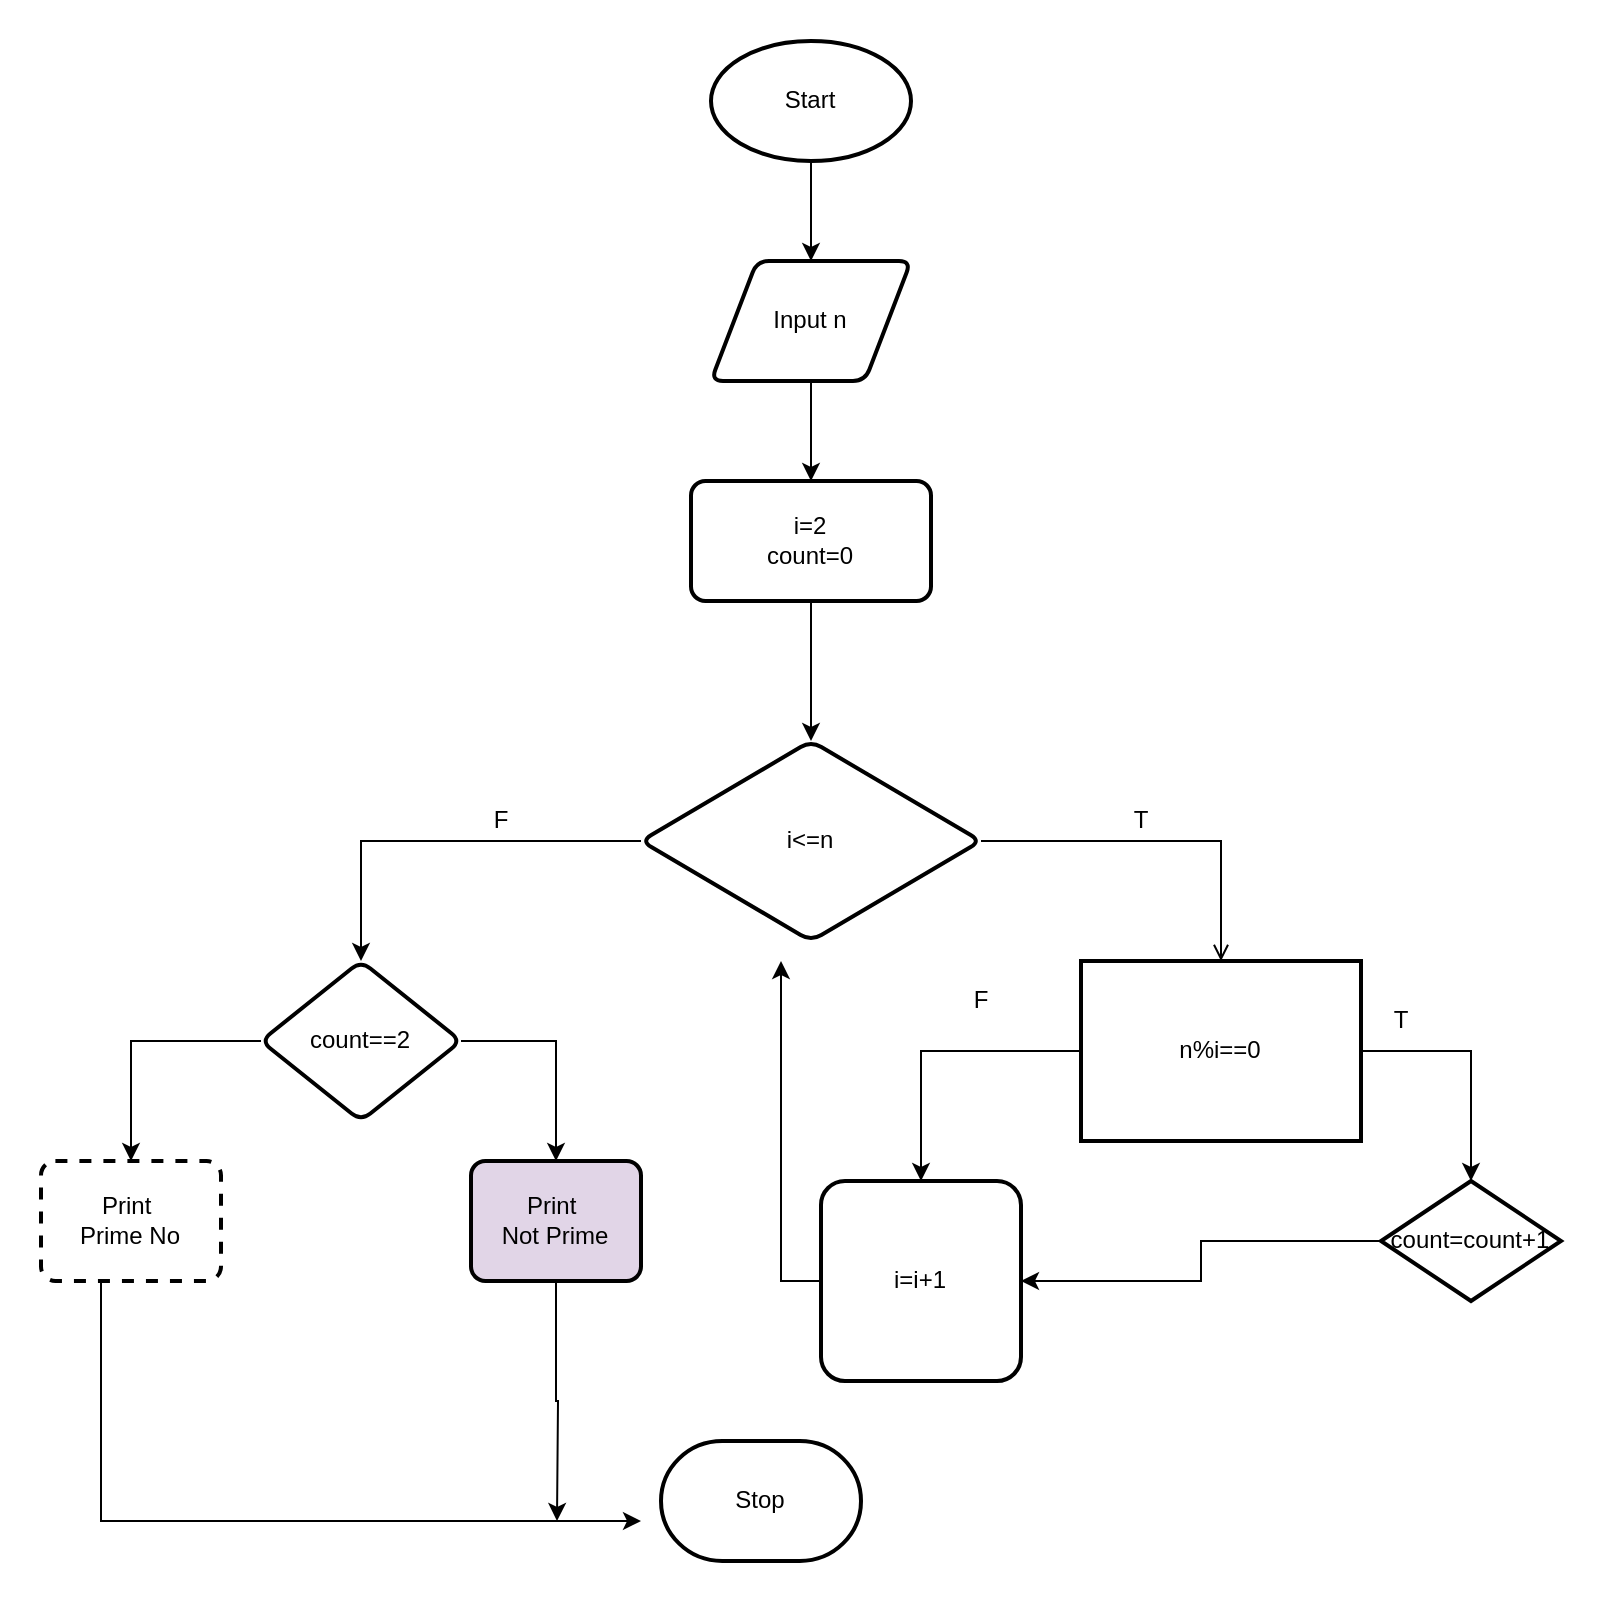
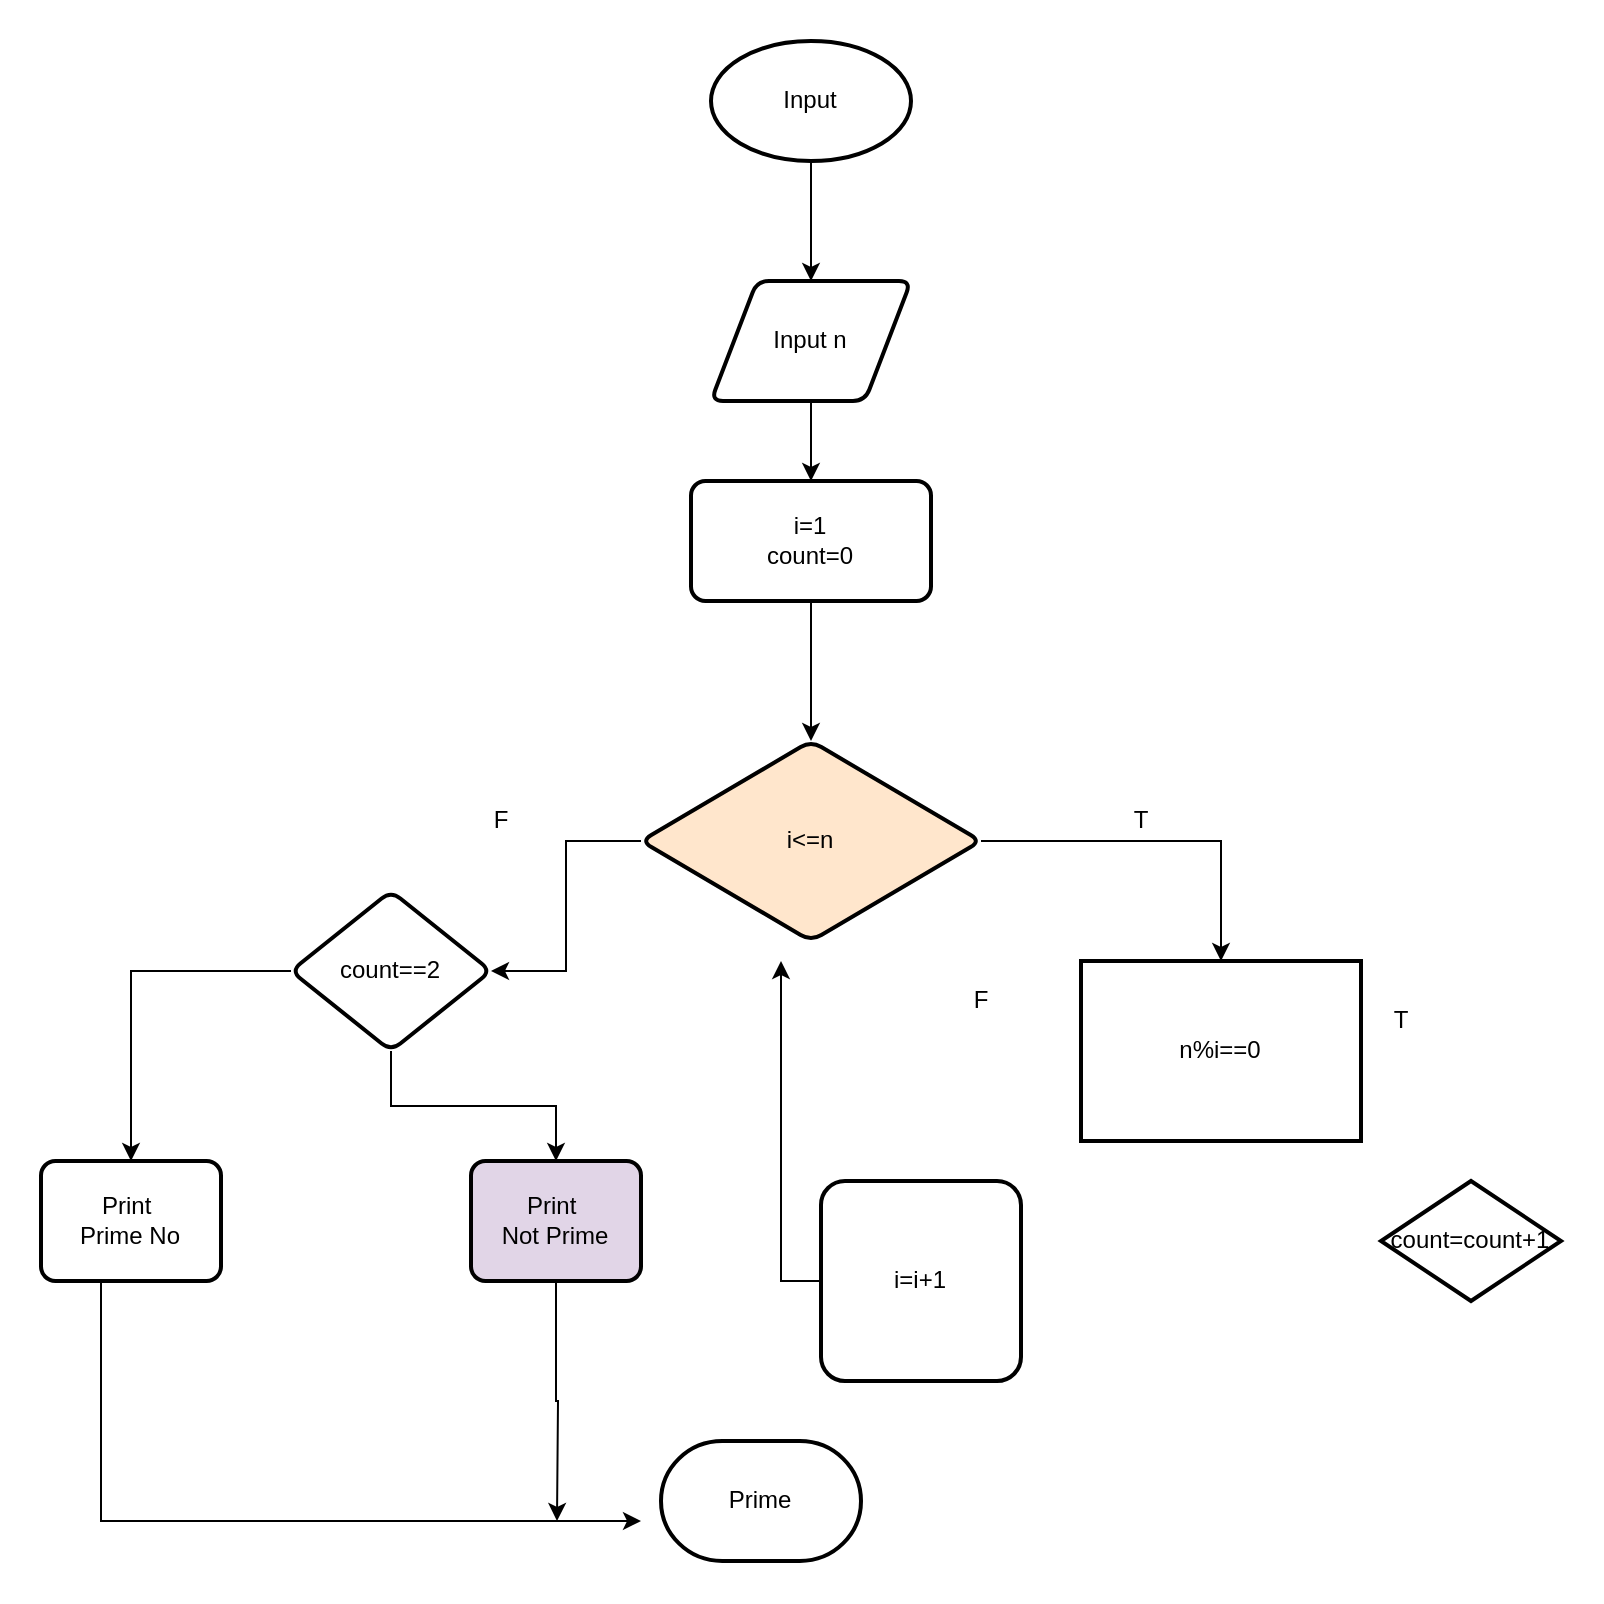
- <mxCell id="3" value="Start" style="strokeWidth=2;html=1;shape=mxgraph.flowchart.start_1;whiteSpace=wrap;" vertex="1" parent="1"><mxGeometry x="355" y="20" width="100" height="60" as="geometry" /></mxCell>
+ <mxCell id="3" value="Input" style="strokeWidth=2;html=1;shape=mxgraph.flowchart.start_1;whiteSpace=wrap;" vertex="1" parent="1"><mxGeometry x="355" y="20" width="100" height="60" as="geometry" /></mxCell>
- <mxCell id="5" value="Input n" style="shape=parallelogram;html=1;strokeWidth=2;perimeter=parallelogramPerimeter;whiteSpace=wrap;rounded=1;arcSize=12;size=0.23;" vertex="1" parent="1"><mxGeometry x="355" y="130" width="100" height="60" as="geometry" /></mxCell>
+ <mxCell id="5" value="Input n" style="shape=parallelogram;html=1;strokeWidth=2;perimeter=parallelogramPerimeter;whiteSpace=wrap;rounded=1;arcSize=12;size=0.23;" vertex="1" parent="1"><mxGeometry x="355" y="140" width="100" height="60" as="geometry" /></mxCell>
- <mxCell id="7" value="i=2&lt;br&gt;count=0" style="whiteSpace=wrap;html=1;strokeWidth=2;rounded=1;arcSize=12;" vertex="1" parent="1"><mxGeometry x="345" y="240" width="120" height="60" as="geometry" /></mxCell>
+ <mxCell id="7" value="i=1&lt;br&gt;count=0" style="whiteSpace=wrap;html=1;strokeWidth=2;rounded=1;arcSize=12;" vertex="1" parent="1"><mxGeometry x="345" y="240" width="120" height="60" as="geometry" /></mxCell>
- <mxCell id="10" value="i&amp;lt;=n" style="rhombus;whiteSpace=wrap;html=1;strokeWidth=2;rounded=1;arcSize=12;" vertex="1" parent="1"><mxGeometry x="320" y="370" width="170" height="100" as="geometry" /></mxCell>
+ <mxCell id="10" value="i&amp;lt;=n" style="rhombus;whiteSpace=wrap;html=1;strokeWidth=2;rounded=1;arcSize=12;fillColor=#ffe6cc;" vertex="1" parent="1"><mxGeometry x="320" y="370" width="170" height="100" as="geometry" /></mxCell>
- <mxCell id="8" value="" style="edgeStyle=orthogonalEdgeStyle;rounded=0;orthogonalLoop=1;jettySize=auto;html=1;endArrow=open;" edge="1" parent="1" source="10" target="13"><mxGeometry relative="1" as="geometry" /></mxCell>
+ <mxCell id="8" value="" style="edgeStyle=orthogonalEdgeStyle;rounded=0;orthogonalLoop=1;jettySize=auto;html=1;" edge="1" parent="1" source="10" target="13"><mxGeometry relative="1" as="geometry" /></mxCell>
- <mxCell id="21" value="count==2" style="rhombus;whiteSpace=wrap;html=1;strokeWidth=2;rounded=1;arcSize=12;" vertex="1" parent="1"><mxGeometry x="130" y="480" width="100" height="80" as="geometry" /></mxCell>
+ <mxCell id="21" value="count==2" style="rhombus;whiteSpace=wrap;html=1;strokeWidth=2;rounded=1;arcSize=12;" vertex="1" parent="1"><mxGeometry x="145" y="445" width="100" height="80" as="geometry" /></mxCell>
- <mxCell id="11" value="" style="edgeStyle=orthogonalEdgeStyle;rounded=0;orthogonalLoop=1;jettySize=auto;html=1;" edge="1" parent="1" source="13" target="15"><mxGeometry relative="1" as="geometry" /></mxCell>
- <mxCell id="12" value="" style="edgeStyle=orthogonalEdgeStyle;rounded=0;orthogonalLoop=1;jettySize=auto;html=1;" edge="1" parent="1" source="13" target="18"><mxGeometry relative="1" as="geometry" /></mxCell>
- <mxCell id="26" value="Print&amp;nbsp;&lt;br&gt;Prime No" style="whiteSpace=wrap;html=1;strokeWidth=2;rounded=1;arcSize=12;dashed=1;" vertex="1" parent="1"><mxGeometry x="20" y="580" width="90" height="60" as="geometry" /></mxCell>
+ <mxCell id="26" value="Print&amp;nbsp;&lt;br&gt;Prime No" style="whiteSpace=wrap;html=1;strokeWidth=2;rounded=1;arcSize=12;" vertex="1" parent="1"><mxGeometry x="20" y="580" width="90" height="60" as="geometry" /></mxCell>
- <mxCell id="17" style="edgeStyle=orthogonalEdgeStyle;rounded=0;orthogonalLoop=1;jettySize=auto;html=1;entryX=1;entryY=0.5;entryDx=0;entryDy=0;" edge="1" parent="1" source="18" target="15"><mxGeometry relative="1" as="geometry" /></mxCell>
- <mxCell id="29" value="Stop" style="strokeWidth=2;html=1;shape=mxgraph.flowchart.terminator;whiteSpace=wrap;" vertex="1" parent="1"><mxGeometry x="330" y="720" width="100" height="60" as="geometry" /></mxCell>
+ <mxCell id="29" value="Prime" style="strokeWidth=2;html=1;shape=mxgraph.flowchart.terminator;whiteSpace=wrap;" vertex="1" parent="1"><mxGeometry x="330" y="720" width="100" height="60" as="geometry" /></mxCell>
